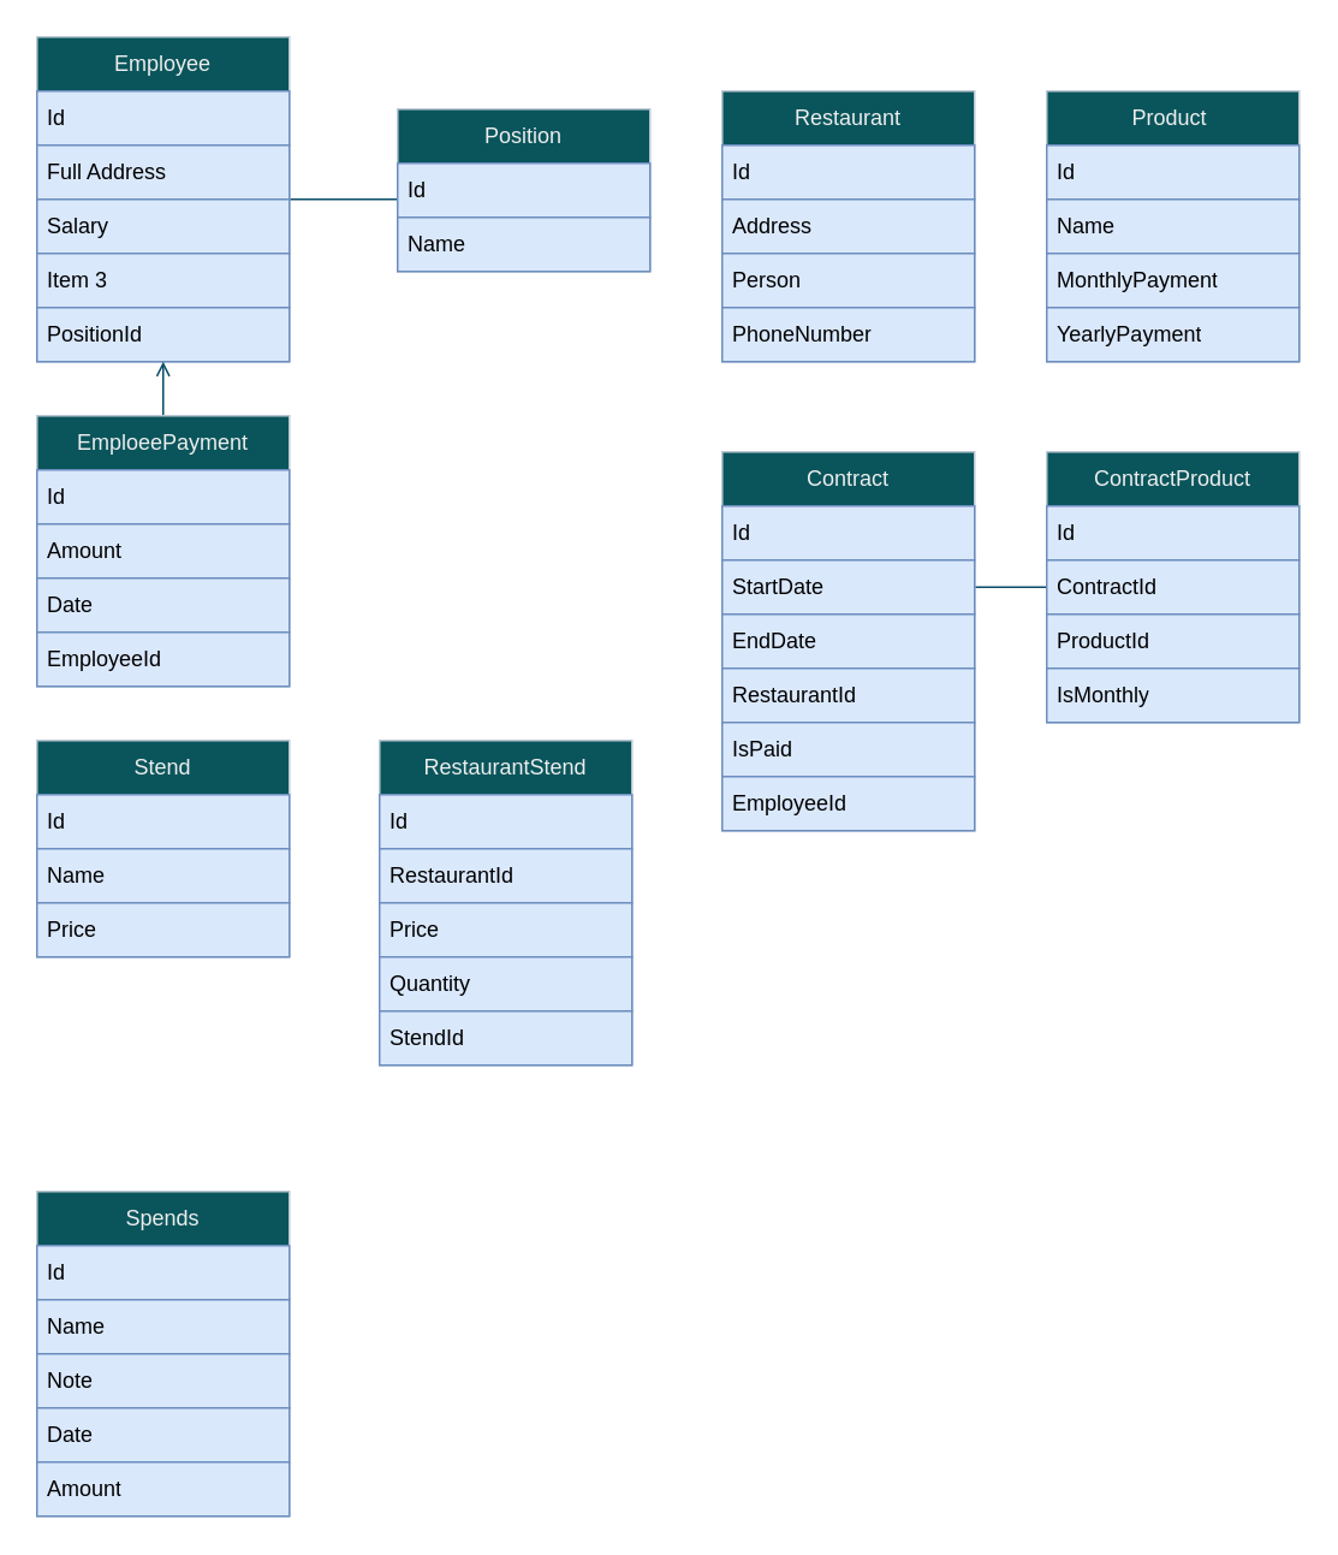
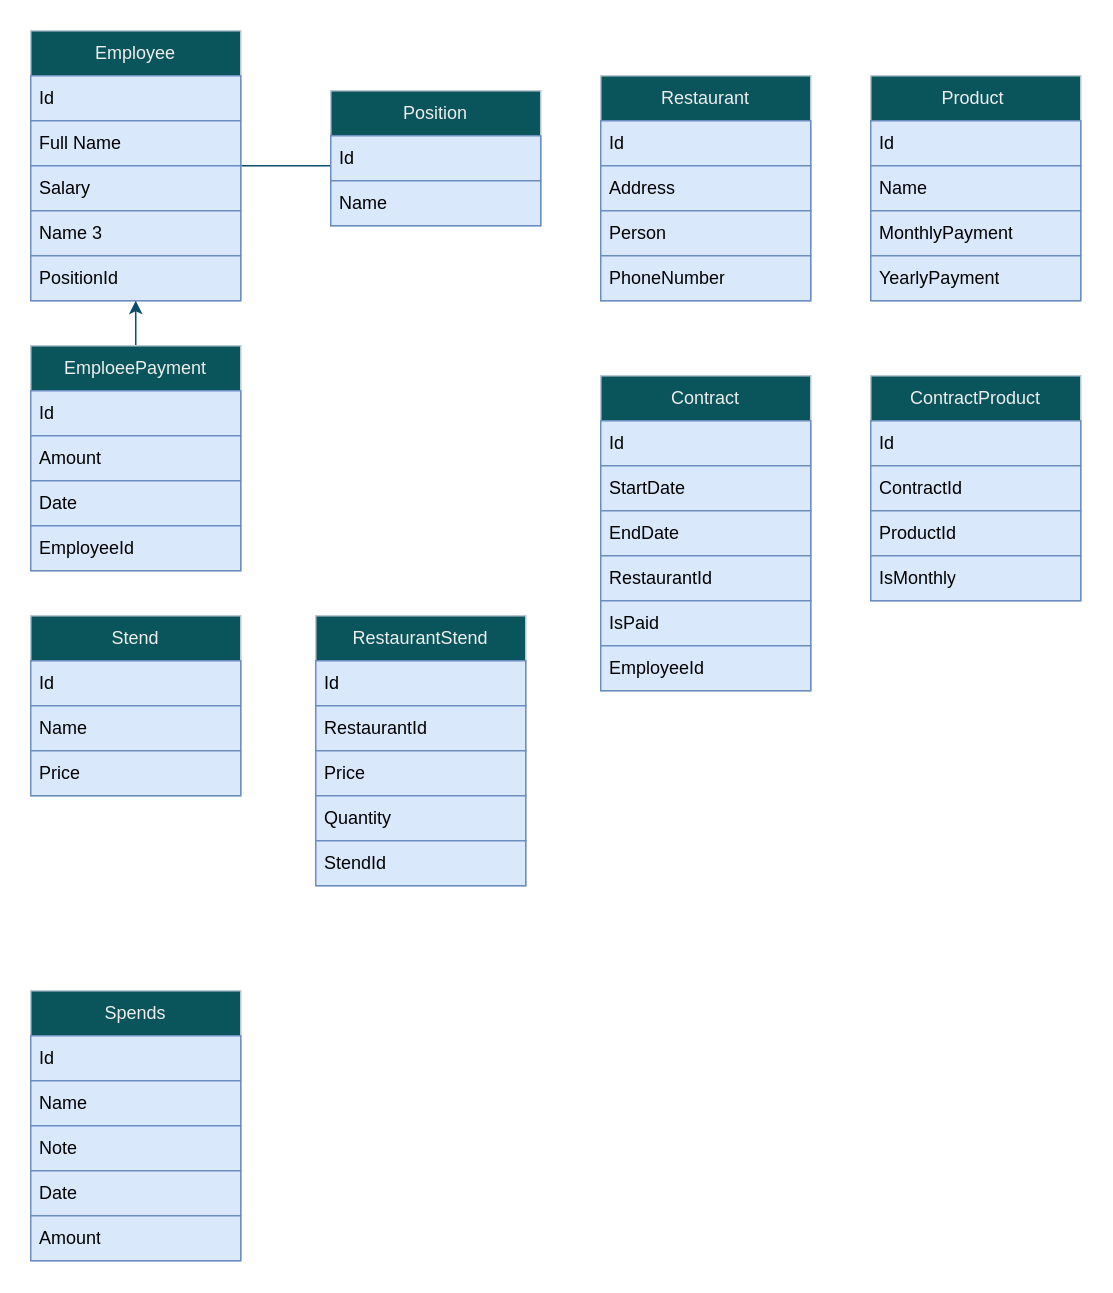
- <mxCell id="5" value="Full Address" style="text;strokeColor=#6c8ebf;fillColor=#dae8fc;align=left;verticalAlign=middle;spacingLeft=4;spacingRight=4;overflow=hidden;points=[[0,0.5],[1,0.5]];portConstraint=eastwest;rotatable=0;whiteSpace=wrap;html=1;" parent="3" vertex="1"><mxGeometry y="60" width="140" height="30" as="geometry" /></mxCell>
+ <mxCell id="5" value="Full Name" style="text;strokeColor=#6c8ebf;fillColor=#dae8fc;align=left;verticalAlign=middle;spacingLeft=4;spacingRight=4;overflow=hidden;points=[[0,0.5],[1,0.5]];portConstraint=eastwest;rotatable=0;whiteSpace=wrap;html=1;" parent="3" vertex="1"><mxGeometry y="60" width="140" height="30" as="geometry" /></mxCell>
- <mxCell id="7" value="Item 3" style="text;strokeColor=#6c8ebf;fillColor=#dae8fc;align=left;verticalAlign=middle;spacingLeft=4;spacingRight=4;overflow=hidden;points=[[0,0.5],[1,0.5]];portConstraint=eastwest;rotatable=0;whiteSpace=wrap;html=1;" parent="3" vertex="1"><mxGeometry y="120" width="140" height="30" as="geometry" /></mxCell>
+ <mxCell id="7" value="Name 3" style="text;strokeColor=#6c8ebf;fillColor=#dae8fc;align=left;verticalAlign=middle;spacingLeft=4;spacingRight=4;overflow=hidden;points=[[0,0.5],[1,0.5]];portConstraint=eastwest;rotatable=0;whiteSpace=wrap;html=1;" parent="3" vertex="1"><mxGeometry y="120" width="140" height="30" as="geometry" /></mxCell>
- <mxCell id="12" value="" style="edgeStyle=orthogonalEdgeStyle;rounded=0;orthogonalLoop=1;jettySize=auto;html=1;strokeColor=#0B4D6A;endArrow=open;" parent="1" source="13" target="8" edge="1"><mxGeometry relative="1" as="geometry"><Array as="points"><mxPoint x="90" y="200" /><mxPoint x="90" y="200" /></Array></mxGeometry></mxCell>
+ <mxCell id="12" value="" style="edgeStyle=orthogonalEdgeStyle;rounded=0;orthogonalLoop=1;jettySize=auto;html=1;strokeColor=#0B4D6A;" parent="1" source="13" target="8" edge="1"><mxGeometry relative="1" as="geometry"><Array as="points"><mxPoint x="90" y="200" /><mxPoint x="90" y="200" /></Array></mxGeometry></mxCell>
- <mxCell id="28" value="" style="edgeStyle=orthogonalEdgeStyle;rounded=0;orthogonalLoop=1;jettySize=auto;html=1;strokeColor=#0B4D6A;" parent="1" source="29" target="39" edge="1"><mxGeometry relative="1" as="geometry"><Array as="points"><mxPoint x="650" y="325" /></Array></mxGeometry></mxCell>
